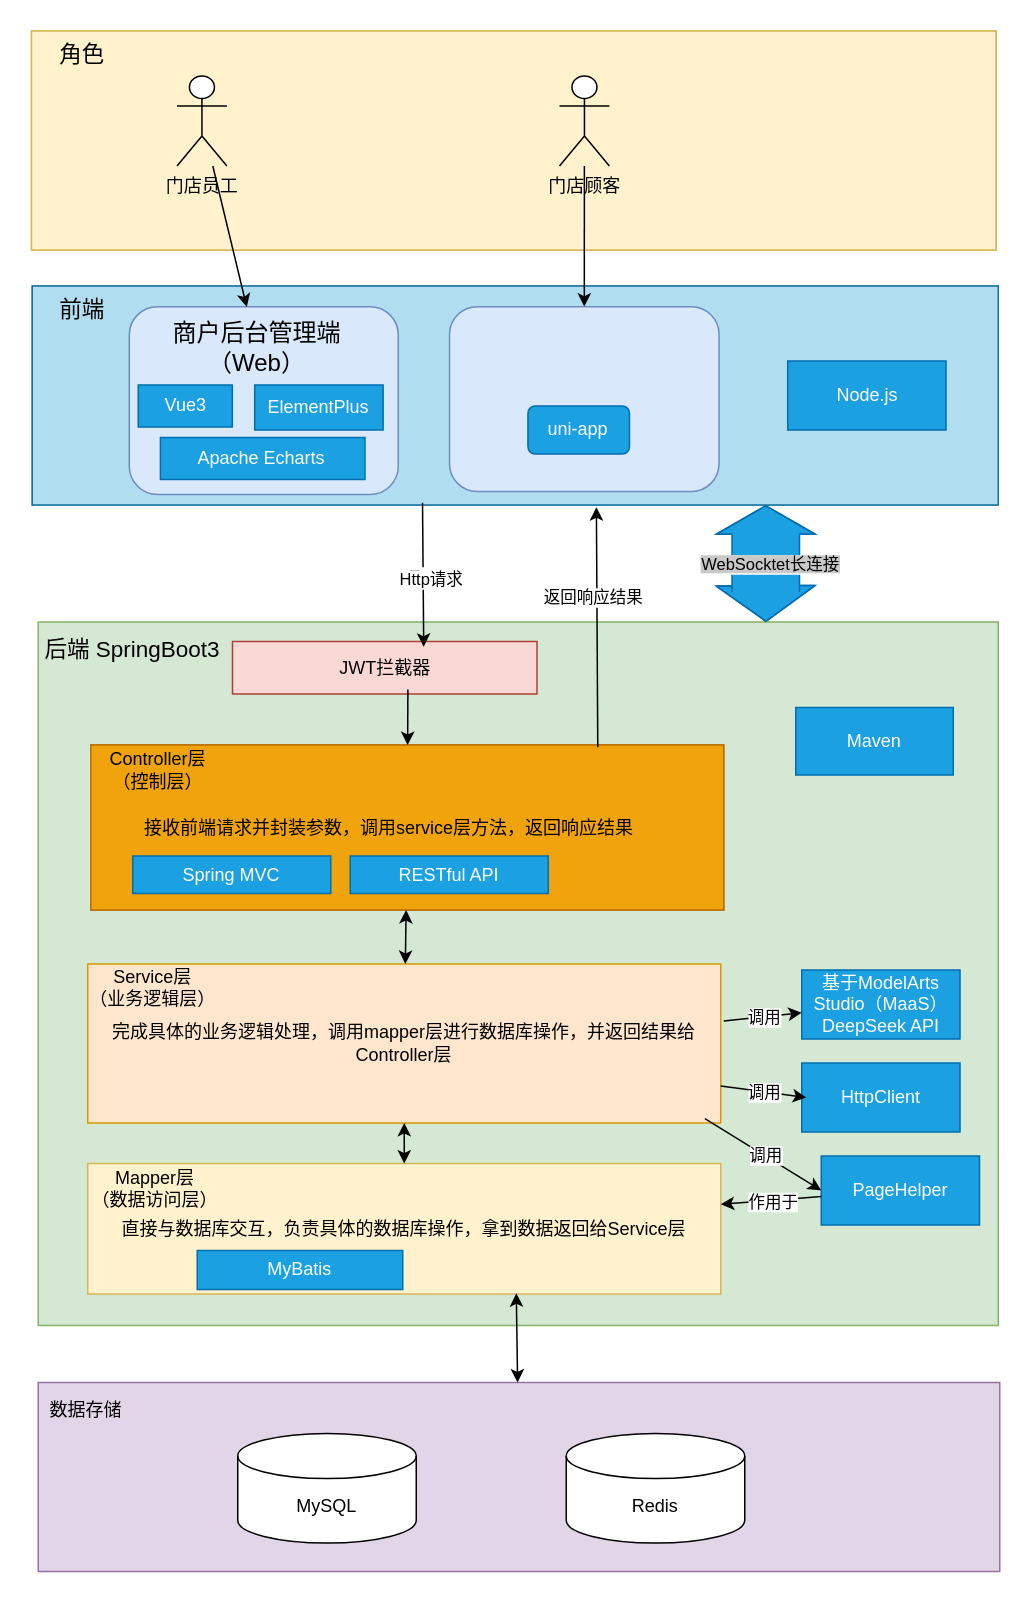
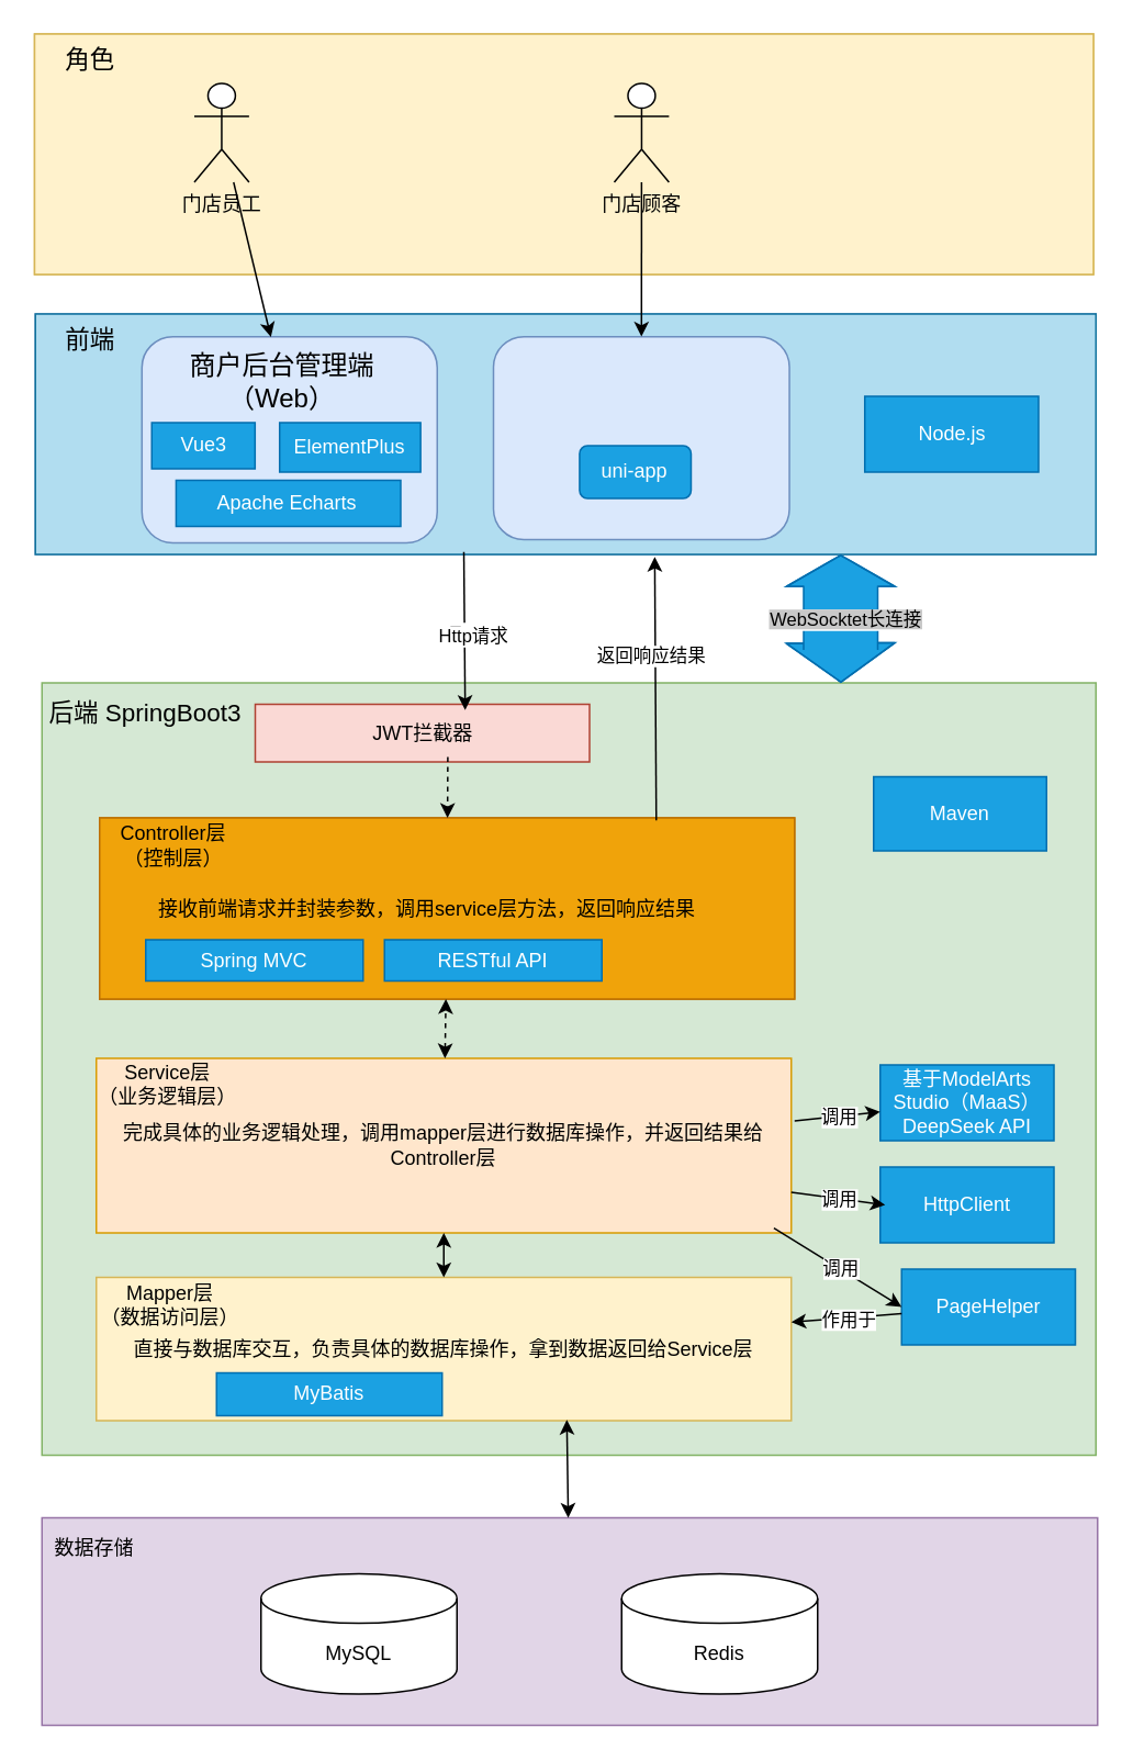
- <mxCell id="46" value="" style="endArrow=classic;html=1;rounded=0;exitX=0.576;exitY=0.914;exitDx=0;exitDy=0;exitPerimeter=0;" edge="1" parent="1" source="32" target="21"><mxGeometry width="50" height="50" relative="1" as="geometry"><mxPoint x="279" y="695" as="sourcePoint" /><mxPoint x="329" y="645" as="targetPoint" /></mxGeometry></mxCell>
+ <mxCell id="46" value="" style="endArrow=classic;html=1;rounded=0;exitX=0.576;exitY=0.914;exitDx=0;exitDy=0;exitPerimeter=0;dashed=1;" edge="1" parent="1" source="32" target="21"><mxGeometry width="50" height="50" relative="1" as="geometry"><mxPoint x="279" y="695" as="sourcePoint" /><mxPoint x="329" y="645" as="targetPoint" /></mxGeometry></mxCell>
- <mxCell id="47" value="" style="endArrow=classic;startArrow=classic;html=1;rounded=0;" edge="1" parent="1" source="26" target="21"><mxGeometry width="50" height="50" relative="1" as="geometry"><mxPoint x="279" y="695" as="sourcePoint" /><mxPoint x="329" y="645" as="targetPoint" /></mxGeometry></mxCell>
+ <mxCell id="47" value="" style="endArrow=classic;startArrow=classic;html=1;rounded=0;dashed=1;" edge="1" parent="1" source="26" target="21"><mxGeometry width="50" height="50" relative="1" as="geometry"><mxPoint x="279" y="695" as="sourcePoint" /><mxPoint x="329" y="645" as="targetPoint" /></mxGeometry></mxCell>
